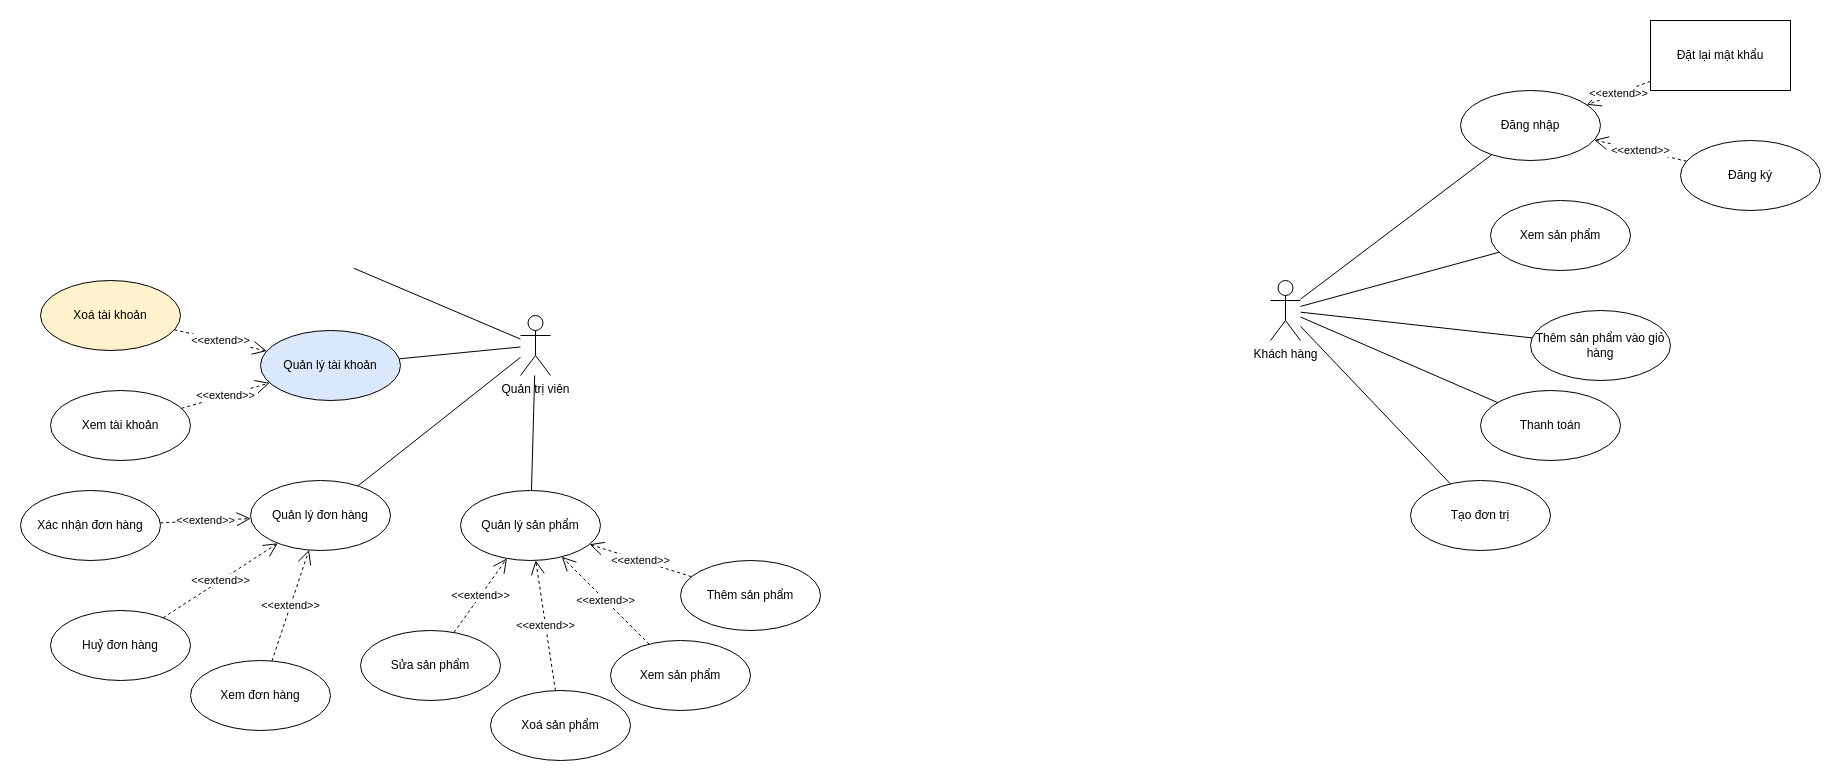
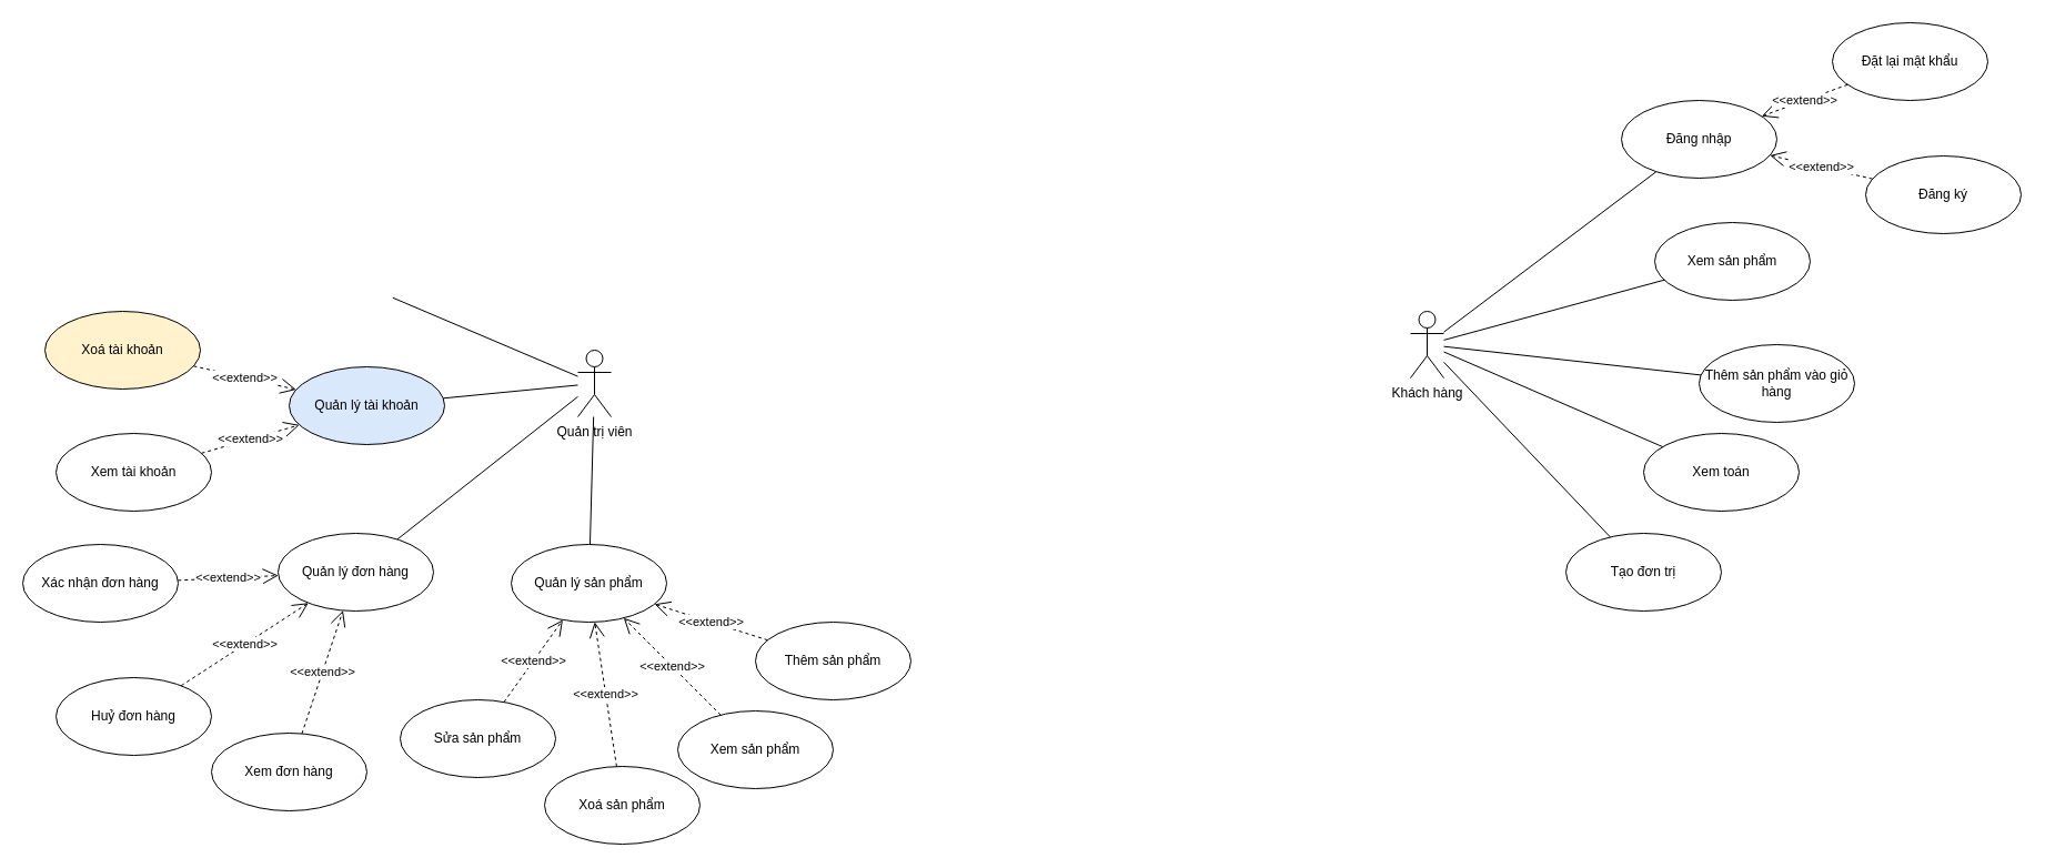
- <mxCell id="38" value="Đặt lại mật khẩu" style="whiteSpace=wrap;html=1;rounded=0;" vertex="1" parent="1"><mxGeometry x="1650" y="20" width="140" height="70" as="geometry" /></mxCell>
+ <mxCell id="38" value="Đặt lại mật khẩu" style="ellipse;whiteSpace=wrap;html=1;" vertex="1" parent="1"><mxGeometry x="1650" y="20" width="140" height="70" as="geometry" /></mxCell>
- <mxCell id="6" value="Thanh toán" style="ellipse;whiteSpace=wrap;html=1;" vertex="1" parent="1"><mxGeometry x="1480" y="390" width="140" height="70" as="geometry" /></mxCell>
+ <mxCell id="6" value="Xem toán" style="ellipse;whiteSpace=wrap;html=1;" vertex="1" parent="1"><mxGeometry x="1480" y="390" width="140" height="70" as="geometry" /></mxCell>
